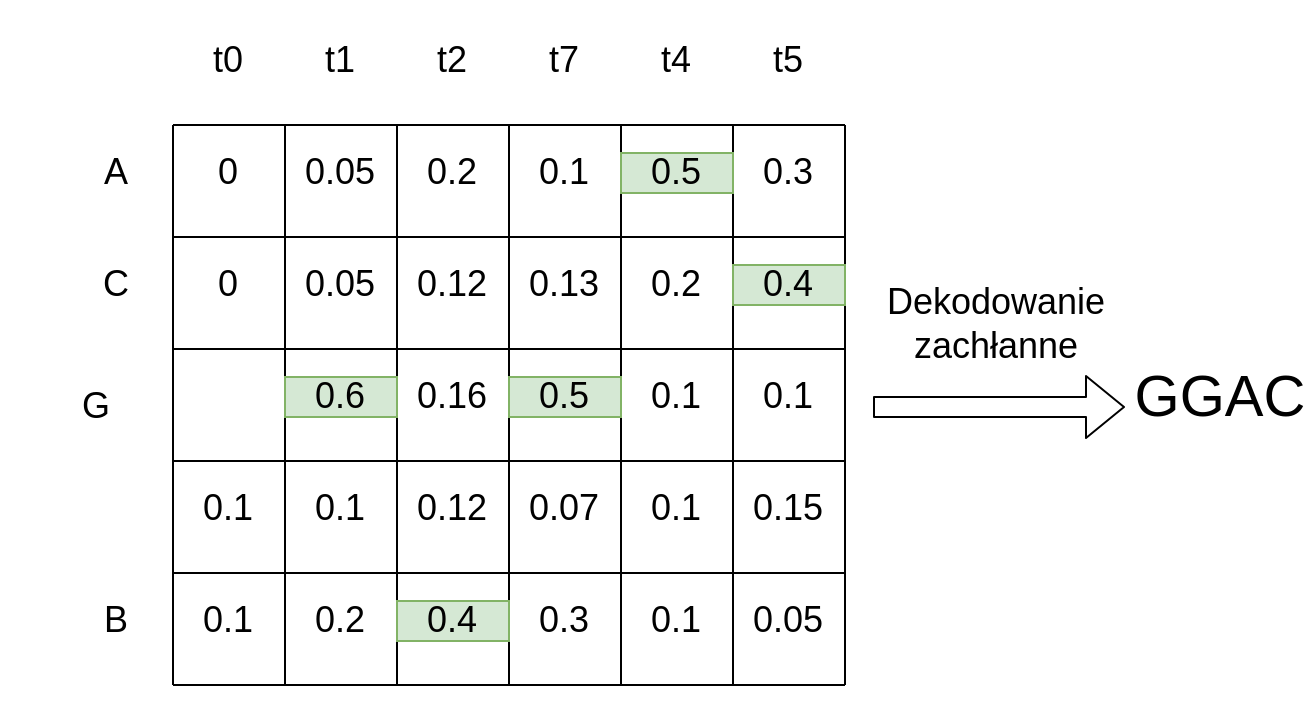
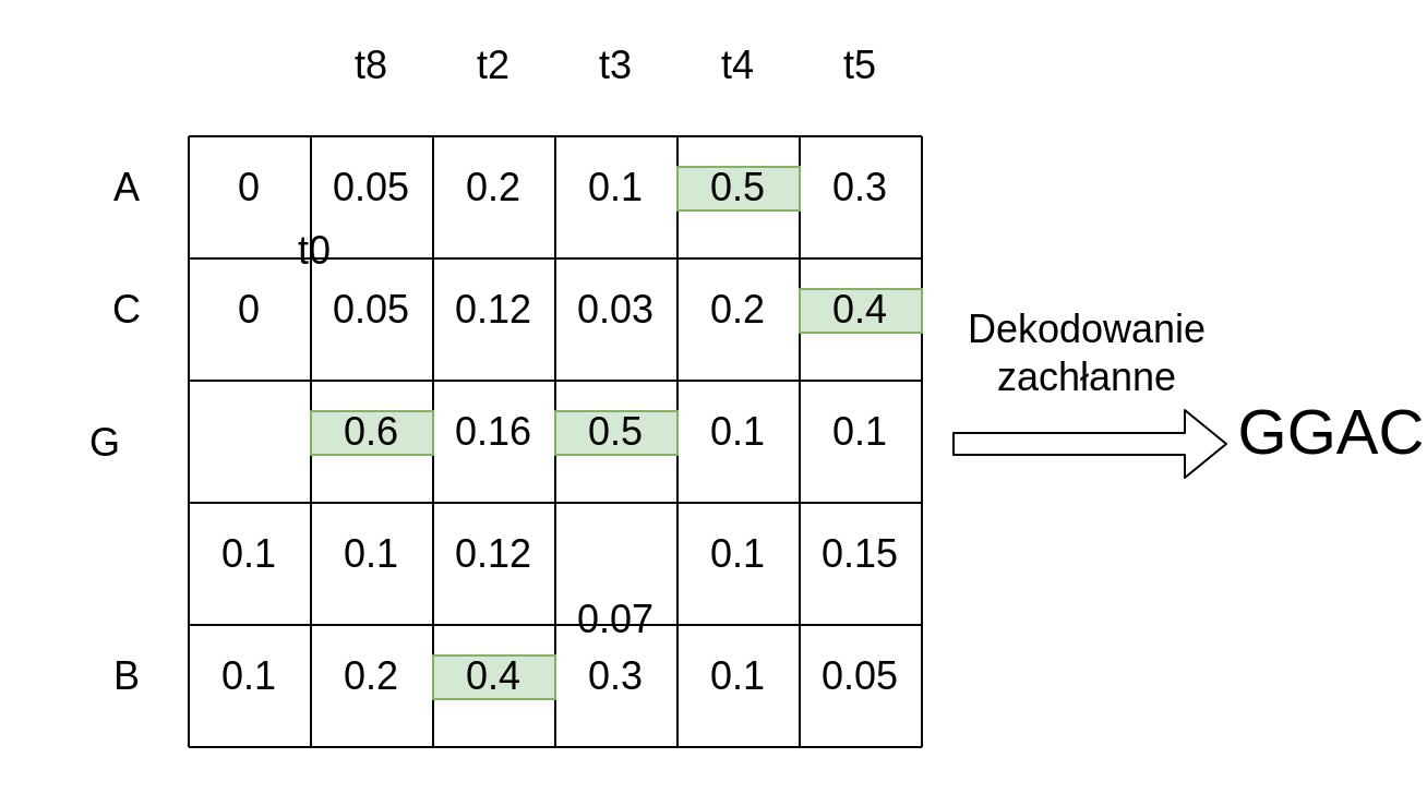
- <mxCell id="53" value="t0" style="text;html=1;strokeColor=none;fillColor=none;align=center;verticalAlign=middle;whiteSpace=wrap;rounded=0;fontSize=18;" vertex="1" parent="1"><mxGeometry x="86" y="20" width="56" height="20" as="geometry" /></mxCell>
+ <mxCell id="53" value="t0" style="text;html=1;strokeColor=none;fillColor=none;align=center;verticalAlign=middle;whiteSpace=wrap;rounded=0;fontSize=18;" vertex="1" parent="1"><mxGeometry x="116" y="105" width="56" height="20" as="geometry" /></mxCell>
- <mxCell id="9" value="t1" style="text;html=1;strokeColor=none;fillColor=none;align=center;verticalAlign=middle;whiteSpace=wrap;rounded=0;fontSize=18;" vertex="1" parent="1"><mxGeometry x="142" y="20" width="56" height="20" as="geometry" /></mxCell>
+ <mxCell id="9" value="t8" style="text;html=1;strokeColor=none;fillColor=none;align=center;verticalAlign=middle;whiteSpace=wrap;rounded=0;fontSize=18;" vertex="1" parent="1"><mxGeometry x="142" y="20" width="56" height="20" as="geometry" /></mxCell>
- <mxCell id="11" value="t7" style="text;html=1;strokeColor=none;fillColor=none;align=center;verticalAlign=middle;whiteSpace=wrap;rounded=0;fontSize=18;" vertex="1" parent="1"><mxGeometry x="254" y="20" width="56" height="20" as="geometry" /></mxCell>
+ <mxCell id="11" value="t3" style="text;html=1;strokeColor=none;fillColor=none;align=center;verticalAlign=middle;whiteSpace=wrap;rounded=0;fontSize=18;" vertex="1" parent="1"><mxGeometry x="254" y="20" width="56" height="20" as="geometry" /></mxCell>
- <mxCell id="46" value="0.13" style="text;html=1;strokeColor=none;fillColor=none;align=center;verticalAlign=middle;whiteSpace=wrap;rounded=0;fontSize=18;" vertex="1" parent="1"><mxGeometry x="254" y="132" width="56" height="20" as="geometry" /></mxCell>
+ <mxCell id="46" value="0.03" style="text;html=1;strokeColor=none;fillColor=none;align=center;verticalAlign=middle;whiteSpace=wrap;rounded=0;fontSize=18;" vertex="1" parent="1"><mxGeometry x="254" y="132" width="56" height="20" as="geometry" /></mxCell>
- <mxCell id="42" value="0.07" style="text;html=1;strokeColor=none;fillColor=none;align=center;verticalAlign=middle;whiteSpace=wrap;rounded=0;fontSize=18;" vertex="1" parent="1"><mxGeometry x="254" y="244" width="56" height="20" as="geometry" /></mxCell>
+ <mxCell id="42" value="0.07" style="text;html=1;strokeColor=none;fillColor=none;align=center;verticalAlign=middle;whiteSpace=wrap;rounded=0;fontSize=18;" vertex="1" parent="1"><mxGeometry x="254" y="274" width="56" height="20" as="geometry" /></mxCell>
